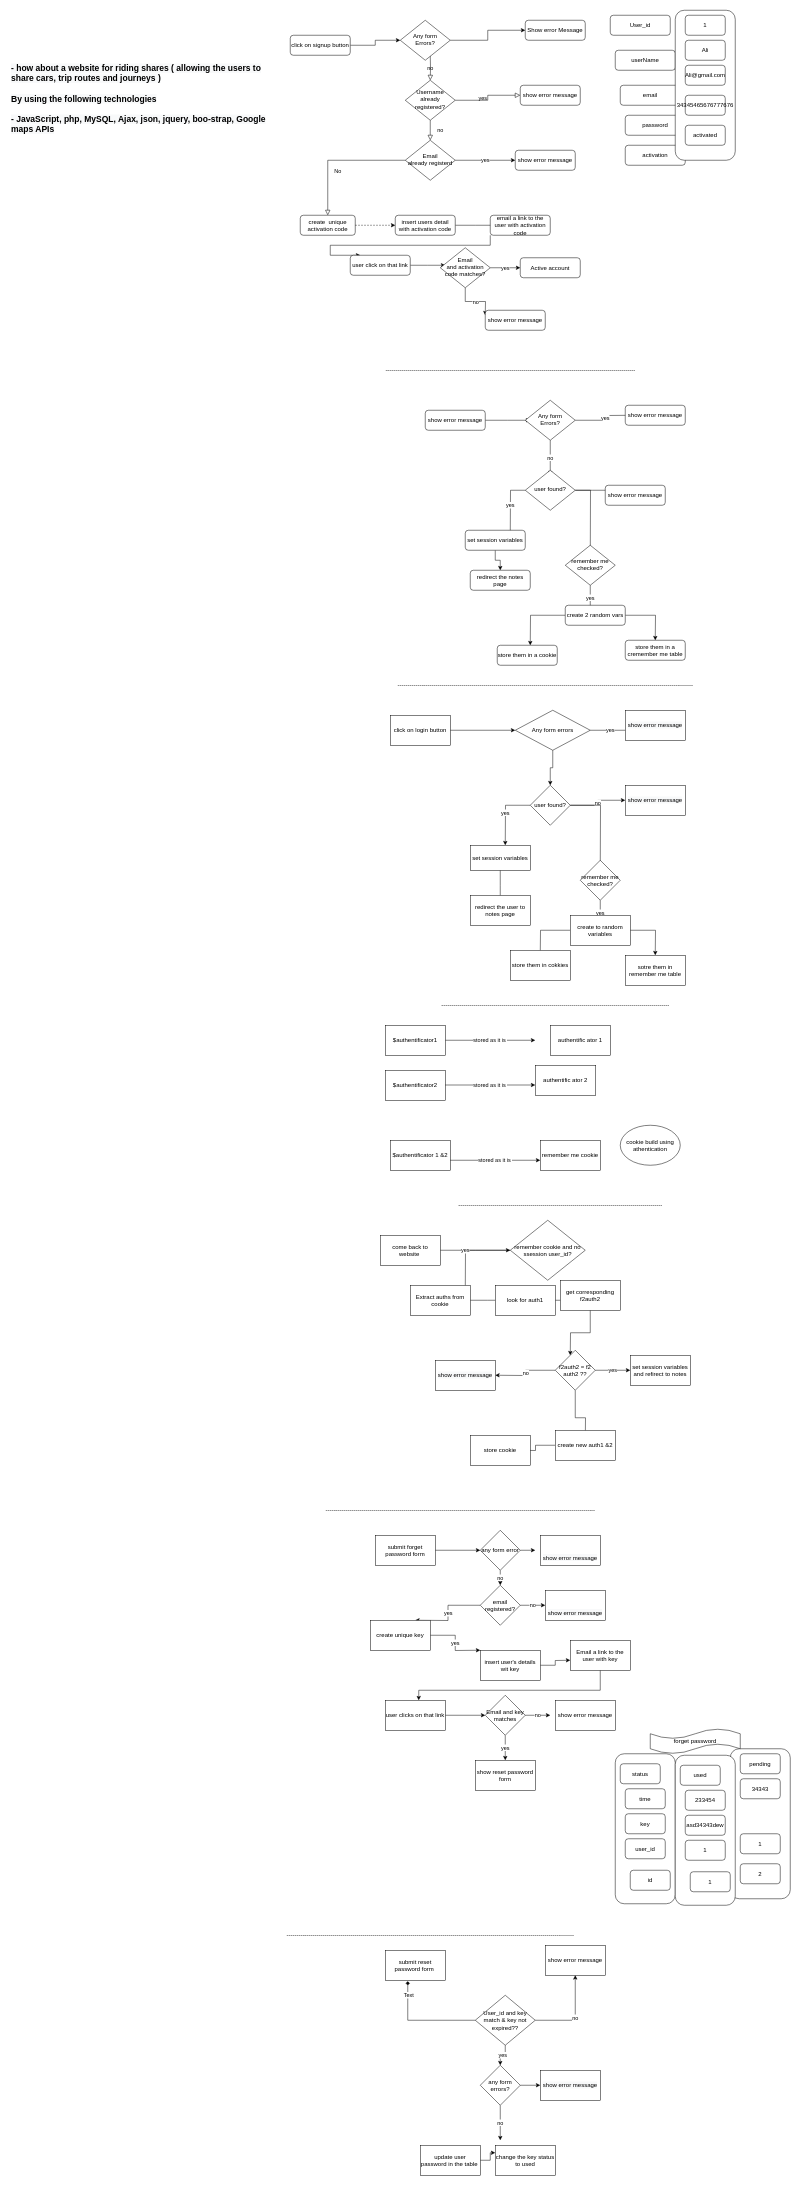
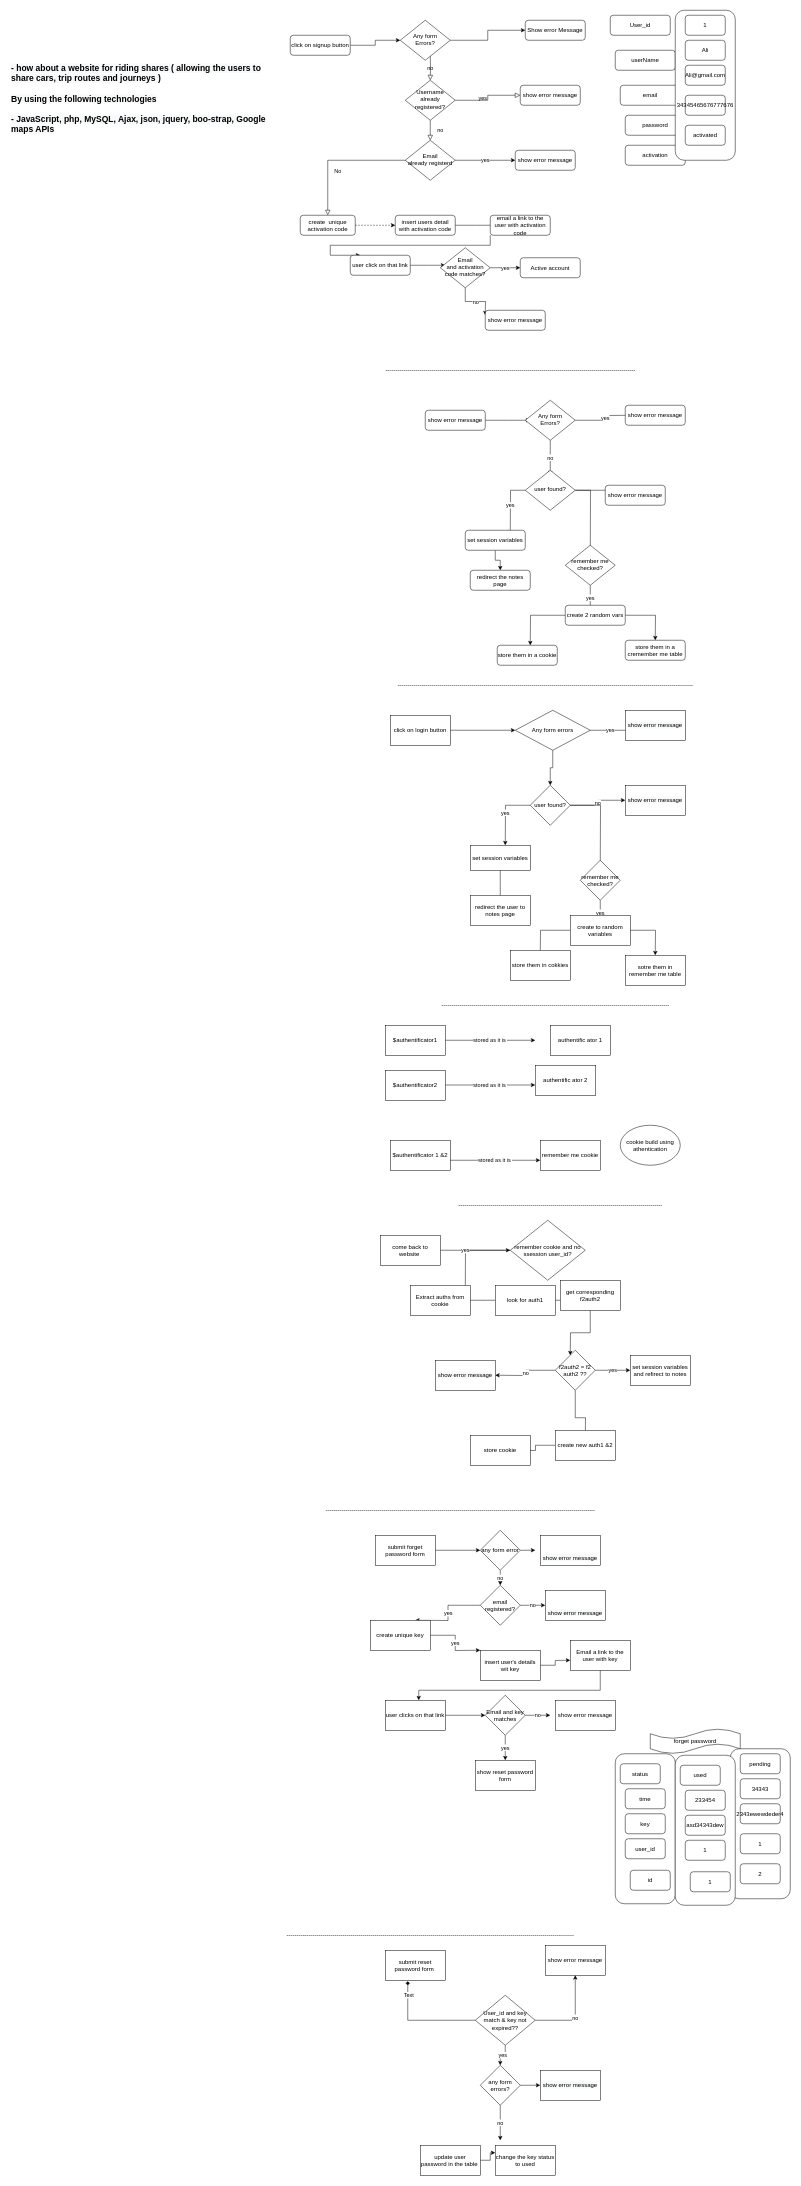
+ <mxCell id="139" value="2343ewewdeder4" style="rounded=1;whiteSpace=wrap;html=1;fontSize=12;glass=0;strokeWidth=1;shadow=0;" vertex="1" parent="1"><mxGeometry x="1480" y="3607" width="80" height="40" as="geometry" /></mxCell>
